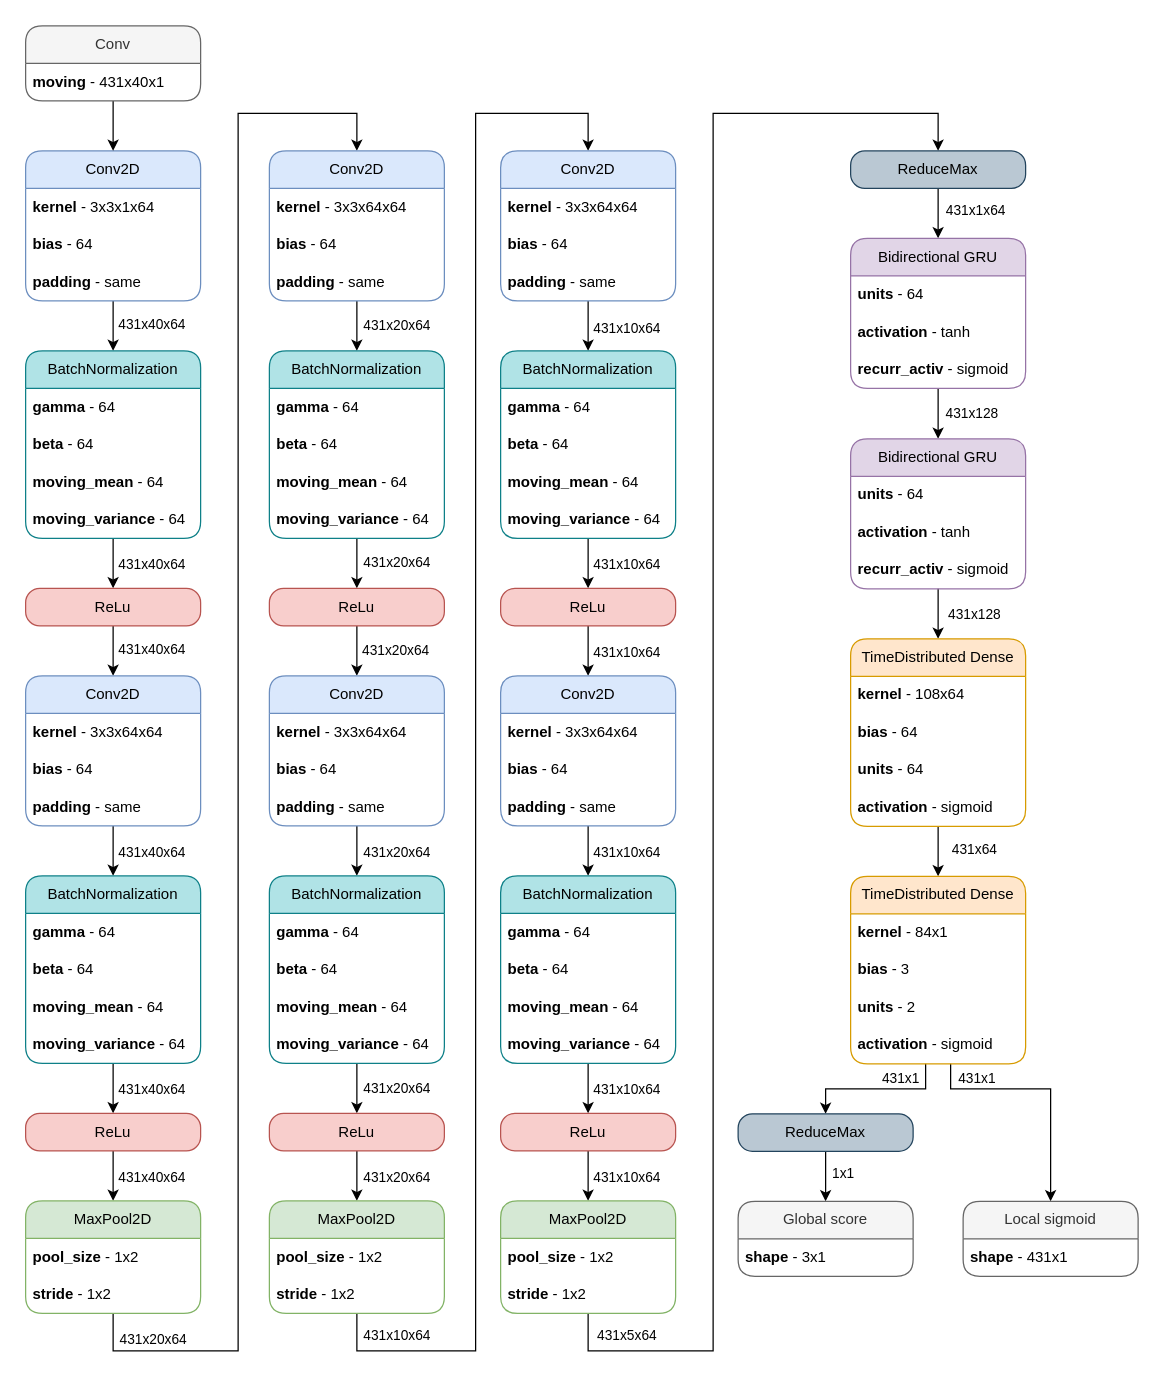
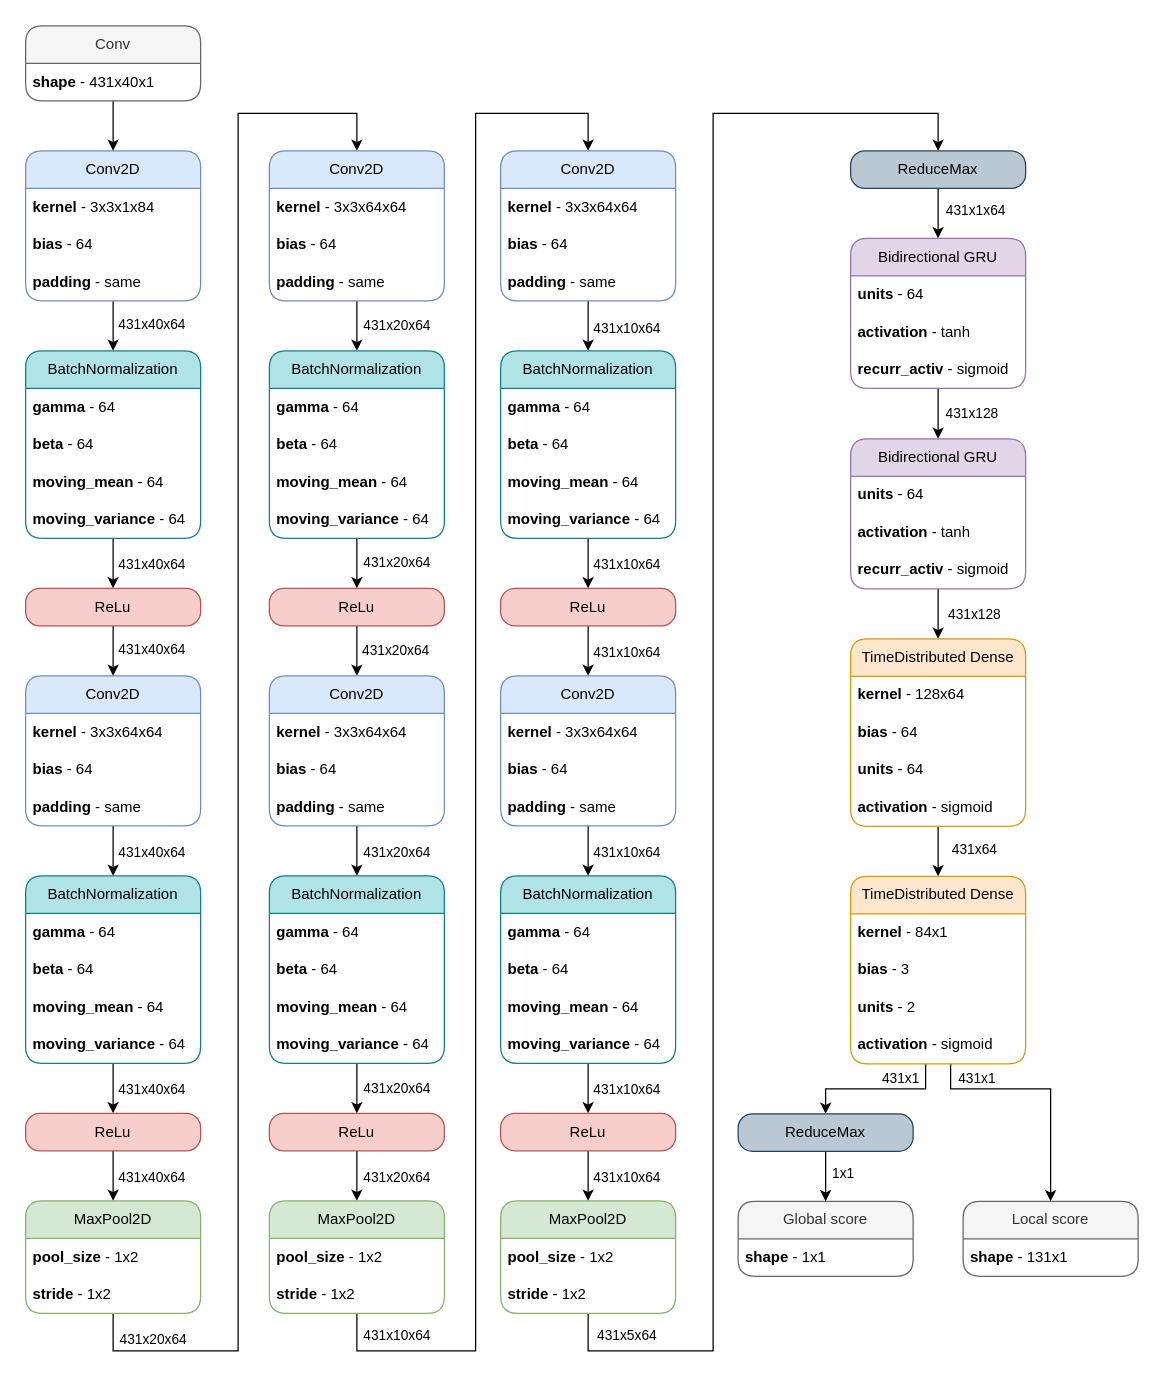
- <mxCell id="10" value="&lt;b&gt;moving&lt;/b&gt; - 431x40x1" style="text;strokeColor=none;fillColor=none;align=left;verticalAlign=middle;spacingLeft=4;spacingRight=4;overflow=hidden;points=[[0,0.5],[1,0.5]];portConstraint=eastwest;rotatable=0;whiteSpace=wrap;html=1;" parent="9" vertex="1"><mxGeometry y="30" width="140" height="30" as="geometry" /></mxCell>
+ <mxCell id="10" value="&lt;b&gt;shape&lt;/b&gt; - 431x40x1" style="text;strokeColor=none;fillColor=none;align=left;verticalAlign=middle;spacingLeft=4;spacingRight=4;overflow=hidden;points=[[0,0.5],[1,0.5]];portConstraint=eastwest;rotatable=0;whiteSpace=wrap;html=1;" parent="9" vertex="1"><mxGeometry y="30" width="140" height="30" as="geometry" /></mxCell>
- <mxCell id="5" value="&lt;b&gt;kernel &lt;/b&gt;- 3x3x1x64" style="text;strokeColor=none;fillColor=none;align=left;verticalAlign=middle;spacingLeft=4;spacingRight=4;overflow=hidden;points=[[0,0.5],[1,0.5]];portConstraint=eastwest;rotatable=0;whiteSpace=wrap;html=1;" parent="4" vertex="1"><mxGeometry y="30" width="140" height="30" as="geometry" /></mxCell>
+ <mxCell id="5" value="&lt;b&gt;kernel &lt;/b&gt;- 3x3x1x84" style="text;strokeColor=none;fillColor=none;align=left;verticalAlign=middle;spacingLeft=4;spacingRight=4;overflow=hidden;points=[[0,0.5],[1,0.5]];portConstraint=eastwest;rotatable=0;whiteSpace=wrap;html=1;" parent="4" vertex="1"><mxGeometry y="30" width="140" height="30" as="geometry" /></mxCell>
- <mxCell id="130" value="&lt;b&gt;kernel &lt;/b&gt;- 108x64" style="text;strokeColor=none;fillColor=none;align=left;verticalAlign=middle;spacingLeft=4;spacingRight=4;overflow=hidden;points=[[0,0.5],[1,0.5]];portConstraint=eastwest;rotatable=0;whiteSpace=wrap;html=1;" parent="129" vertex="1"><mxGeometry y="30" width="140" height="30" as="geometry" /></mxCell>
+ <mxCell id="130" value="&lt;b&gt;kernel &lt;/b&gt;- 128x64" style="text;strokeColor=none;fillColor=none;align=left;verticalAlign=middle;spacingLeft=4;spacingRight=4;overflow=hidden;points=[[0,0.5],[1,0.5]];portConstraint=eastwest;rotatable=0;whiteSpace=wrap;html=1;" parent="129" vertex="1"><mxGeometry y="30" width="140" height="30" as="geometry" /></mxCell>
- <mxCell id="148" value="Local sigmoid" style="swimlane;fontStyle=0;childLayout=stackLayout;horizontal=1;startSize=30;horizontalStack=0;resizeParent=1;resizeParentMax=0;resizeLast=0;collapsible=1;marginBottom=0;whiteSpace=wrap;html=1;fillColor=#f5f5f5;strokeColor=#666666;rounded=1;shadow=0;glass=0;swimlaneLine=1;swimlaneFillColor=none;labelBackgroundColor=none;fontColor=#333333;" parent="1" vertex="1"><mxGeometry x="770" y="960.33" width="140" height="60" as="geometry" /></mxCell>
+ <mxCell id="148" value="Local score" style="swimlane;fontStyle=0;childLayout=stackLayout;horizontal=1;startSize=30;horizontalStack=0;resizeParent=1;resizeParentMax=0;resizeLast=0;collapsible=1;marginBottom=0;whiteSpace=wrap;html=1;fillColor=#f5f5f5;strokeColor=#666666;rounded=1;shadow=0;glass=0;swimlaneLine=1;swimlaneFillColor=none;labelBackgroundColor=none;fontColor=#333333;" parent="1" vertex="1"><mxGeometry x="770" y="960.33" width="140" height="60" as="geometry" /></mxCell>
- <mxCell id="147" value="&lt;b&gt;shape&lt;/b&gt; - 3x1" style="text;strokeColor=none;fillColor=none;align=left;verticalAlign=middle;spacingLeft=4;spacingRight=4;overflow=hidden;points=[[0,0.5],[1,0.5]];portConstraint=eastwest;rotatable=0;whiteSpace=wrap;html=1;" parent="146" vertex="1"><mxGeometry y="30" width="140" height="30" as="geometry" /></mxCell>
+ <mxCell id="147" value="&lt;b&gt;shape&lt;/b&gt; - 1x1" style="text;strokeColor=none;fillColor=none;align=left;verticalAlign=middle;spacingLeft=4;spacingRight=4;overflow=hidden;points=[[0,0.5],[1,0.5]];portConstraint=eastwest;rotatable=0;whiteSpace=wrap;html=1;" parent="146" vertex="1"><mxGeometry y="30" width="140" height="30" as="geometry" /></mxCell>
- <mxCell id="149" value="&lt;b&gt;shape&lt;/b&gt; - 431x1" style="text;strokeColor=none;fillColor=none;align=left;verticalAlign=middle;spacingLeft=4;spacingRight=4;overflow=hidden;points=[[0,0.5],[1,0.5]];portConstraint=eastwest;rotatable=0;whiteSpace=wrap;html=1;" parent="148" vertex="1"><mxGeometry y="30" width="140" height="30" as="geometry" /></mxCell>
+ <mxCell id="149" value="&lt;b&gt;shape&lt;/b&gt; - 131x1" style="text;strokeColor=none;fillColor=none;align=left;verticalAlign=middle;spacingLeft=4;spacingRight=4;overflow=hidden;points=[[0,0.5],[1,0.5]];portConstraint=eastwest;rotatable=0;whiteSpace=wrap;html=1;" parent="148" vertex="1"><mxGeometry y="30" width="140" height="30" as="geometry" /></mxCell>
